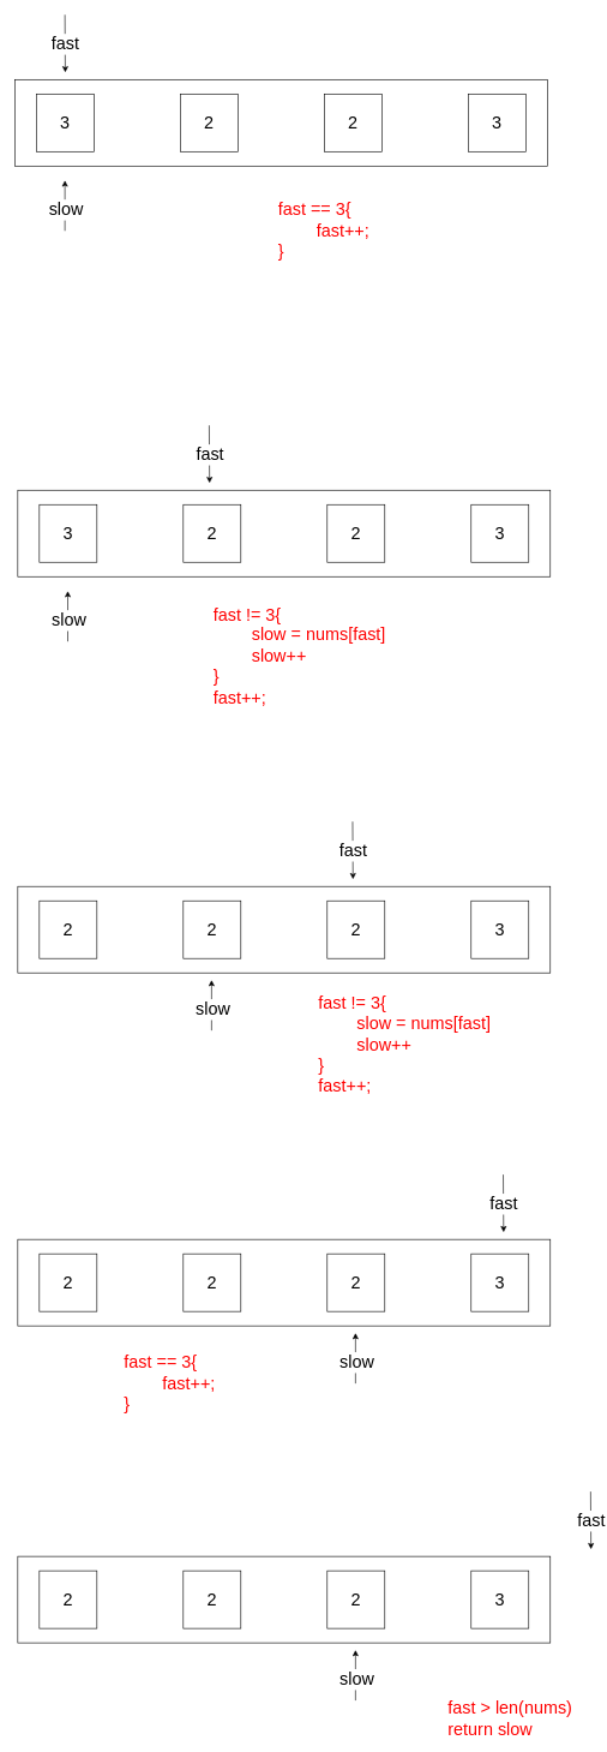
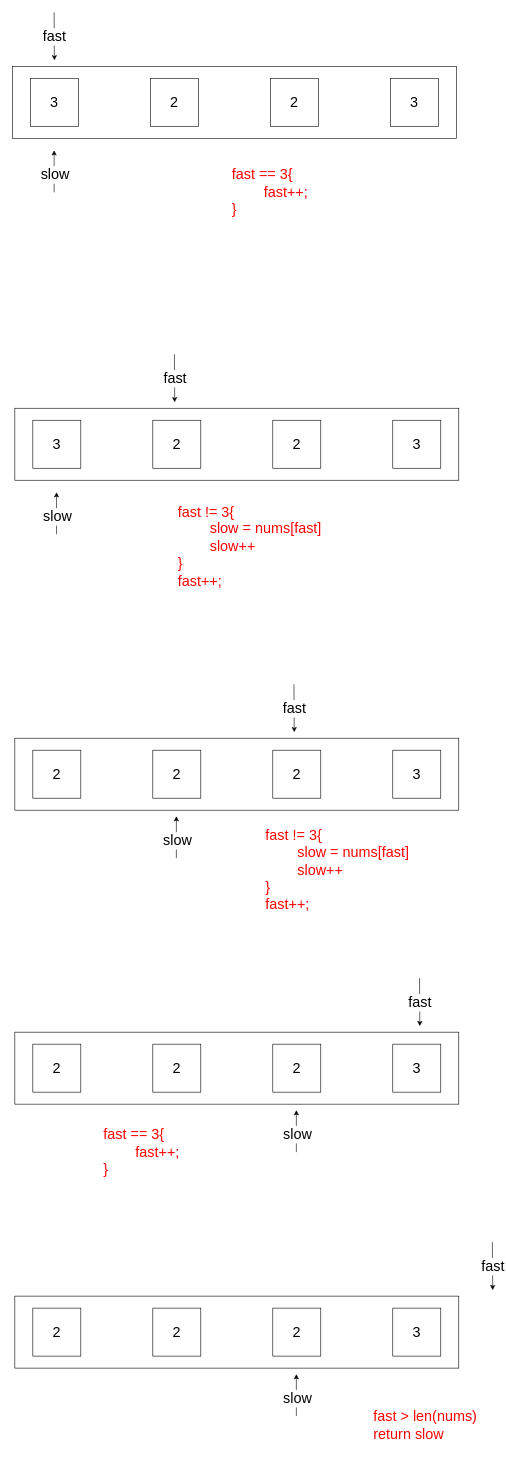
- <mxCell id="51" value="&lt;font color=&quot;#ff0000&quot;&gt;fast &amp;gt; len(nums)&lt;br&gt;return slow&lt;/font&gt;" style="text;html=1;align=left;verticalAlign=middle;resizable=0;points=[];autosize=1;strokeColor=none;fillColor=none;fontSize=24;" vertex="1" parent="1"><mxGeometry x="620" y="2350" width="200" height="70" as="geometry" /></mxCell>
+ <mxCell id="51" value="&lt;font color=&quot;#ff0000&quot;&gt;fast &amp;gt; len(nums)&lt;br&gt;return slow&lt;/font&gt;" style="text;html=1;align=left;verticalAlign=middle;resizable=0;points=[];autosize=1;strokeColor=none;fillColor=none;fontSize=24;" vertex="1" parent="1"><mxGeometry x="620" y="2340" width="200" height="70" as="geometry" /></mxCell>
